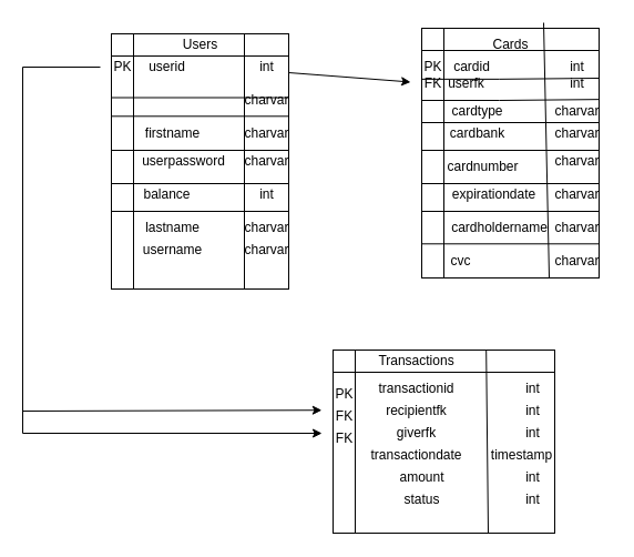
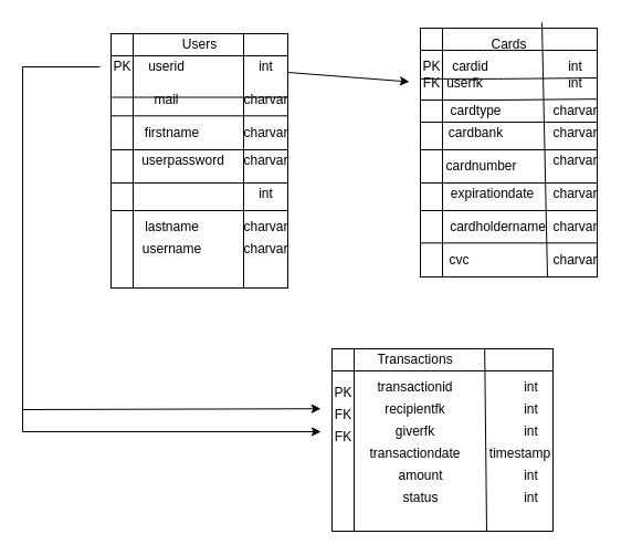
+ <mxCell id="9" value="mail" style="text;html=1;resizable=0;autosize=1;align=center;verticalAlign=middle;points=[];fillColor=none;strokeColor=none;rounded=0;" vertex="1" parent="1"><mxGeometry x="125" y="75" width="50" height="30" as="geometry" /></mxCell>
- <mxCell id="35" value="balance" style="text;html=1;resizable=0;autosize=1;align=center;verticalAlign=middle;points=[];fillColor=none;strokeColor=none;rounded=0;" vertex="1" parent="1"><mxGeometry x="115" y="160" width="70" height="30" as="geometry" /></mxCell>
